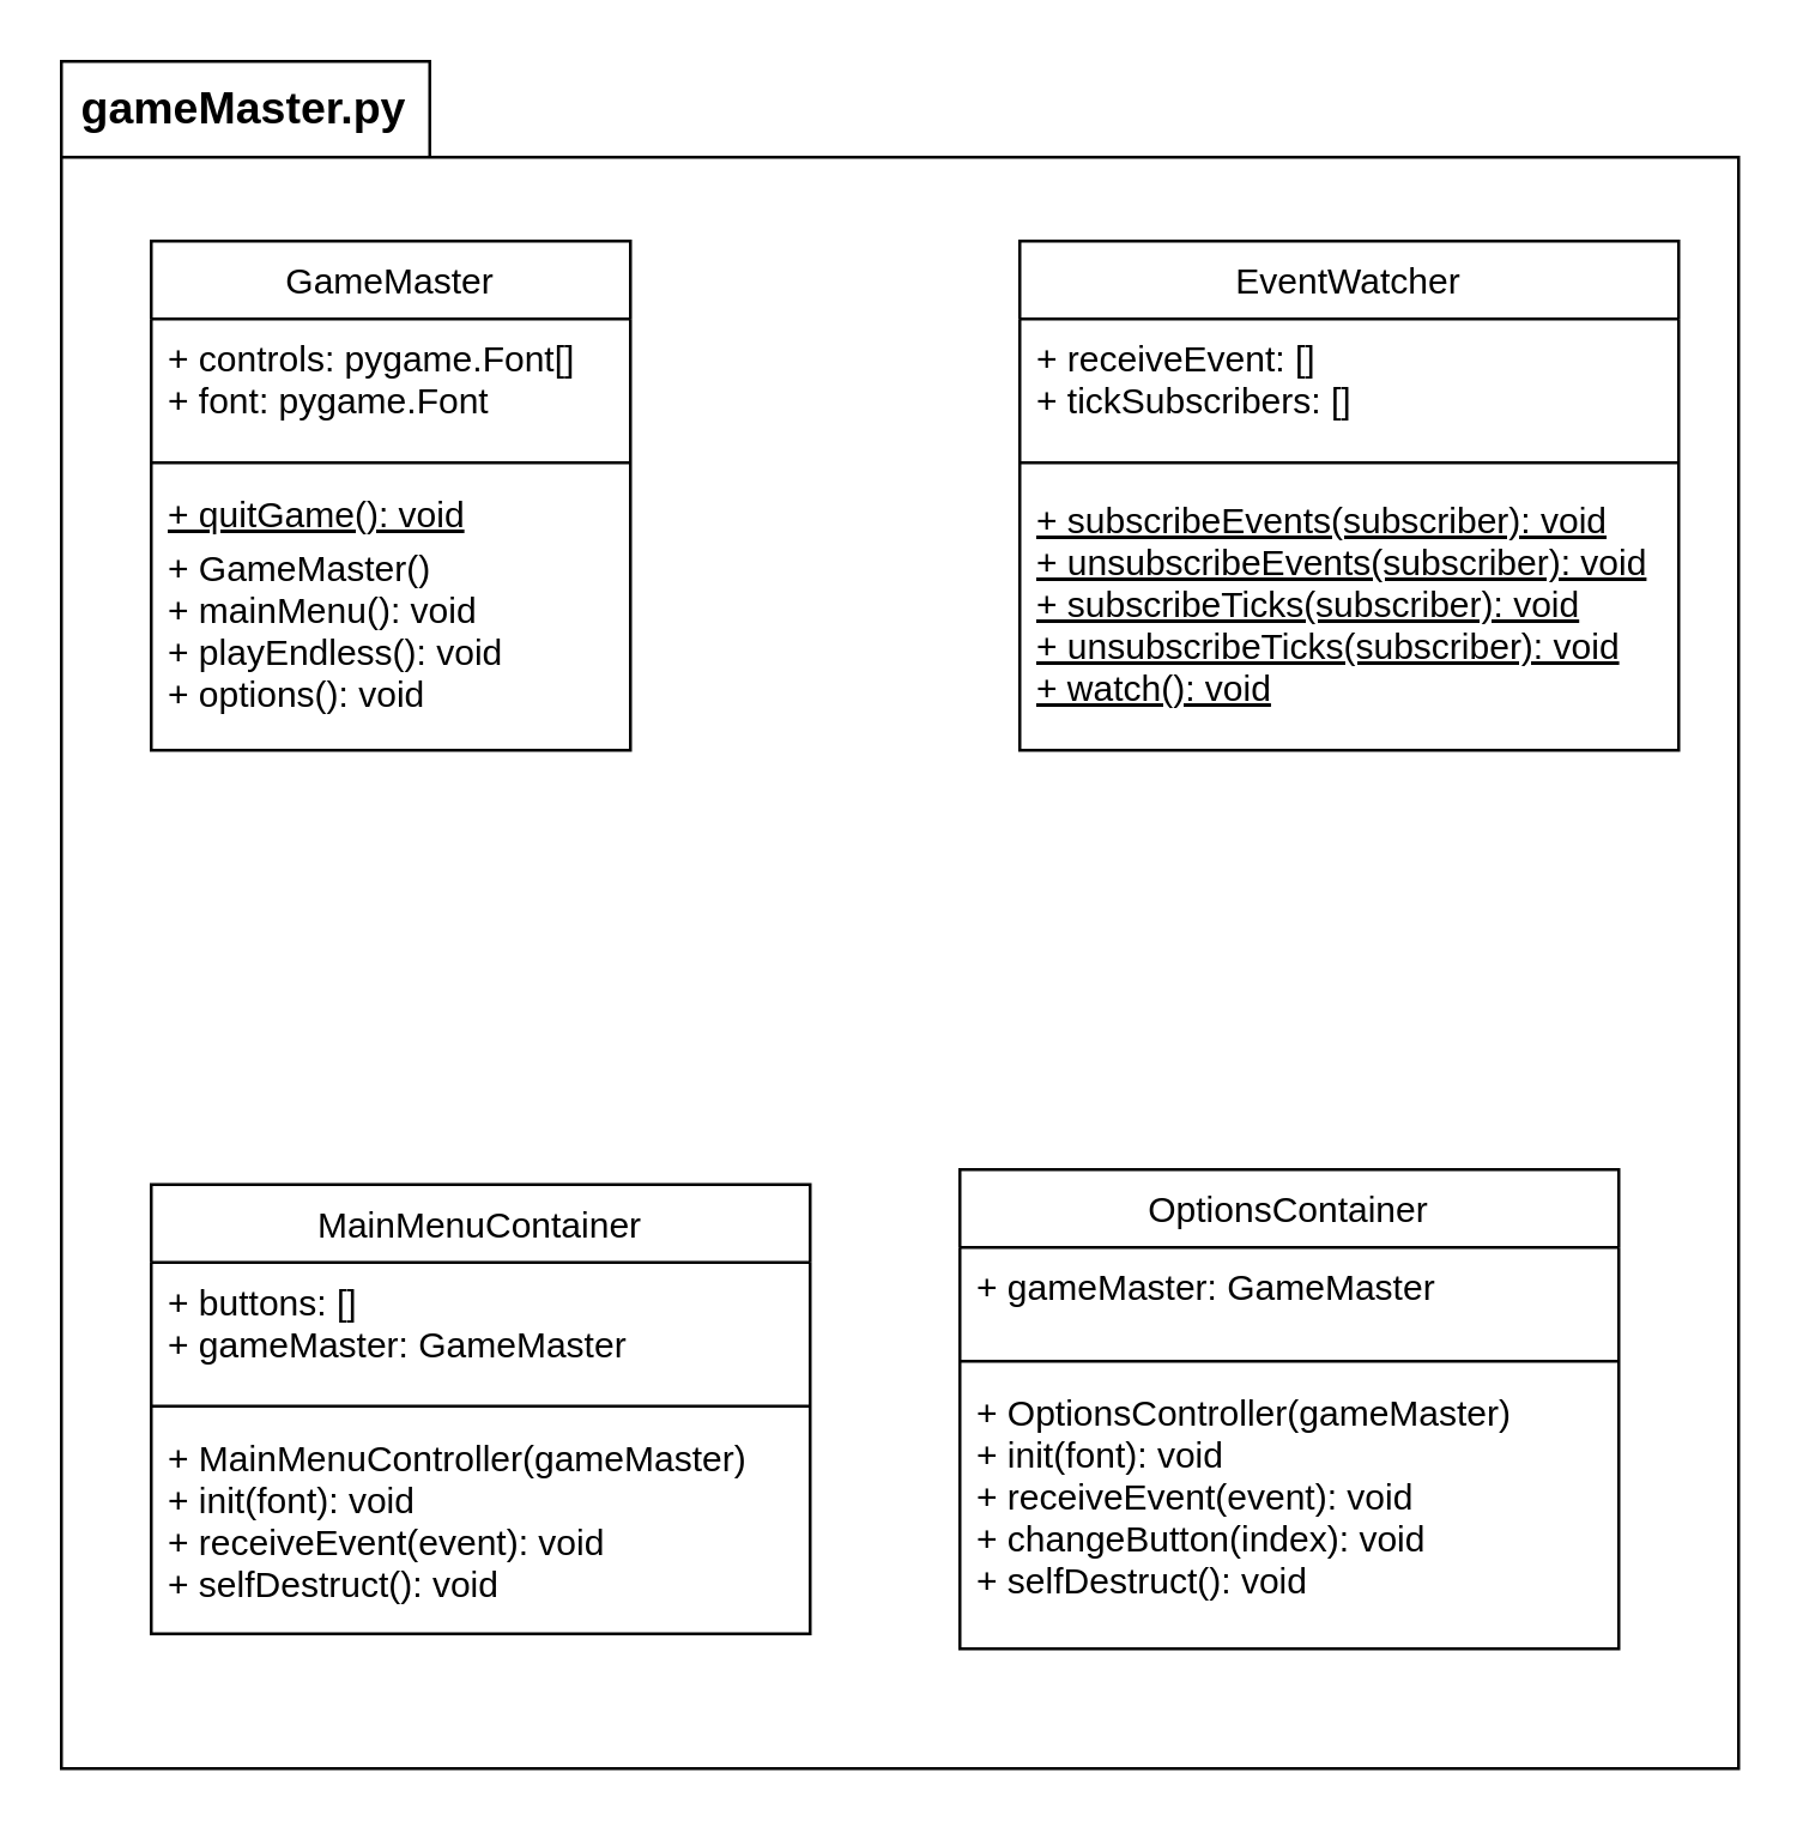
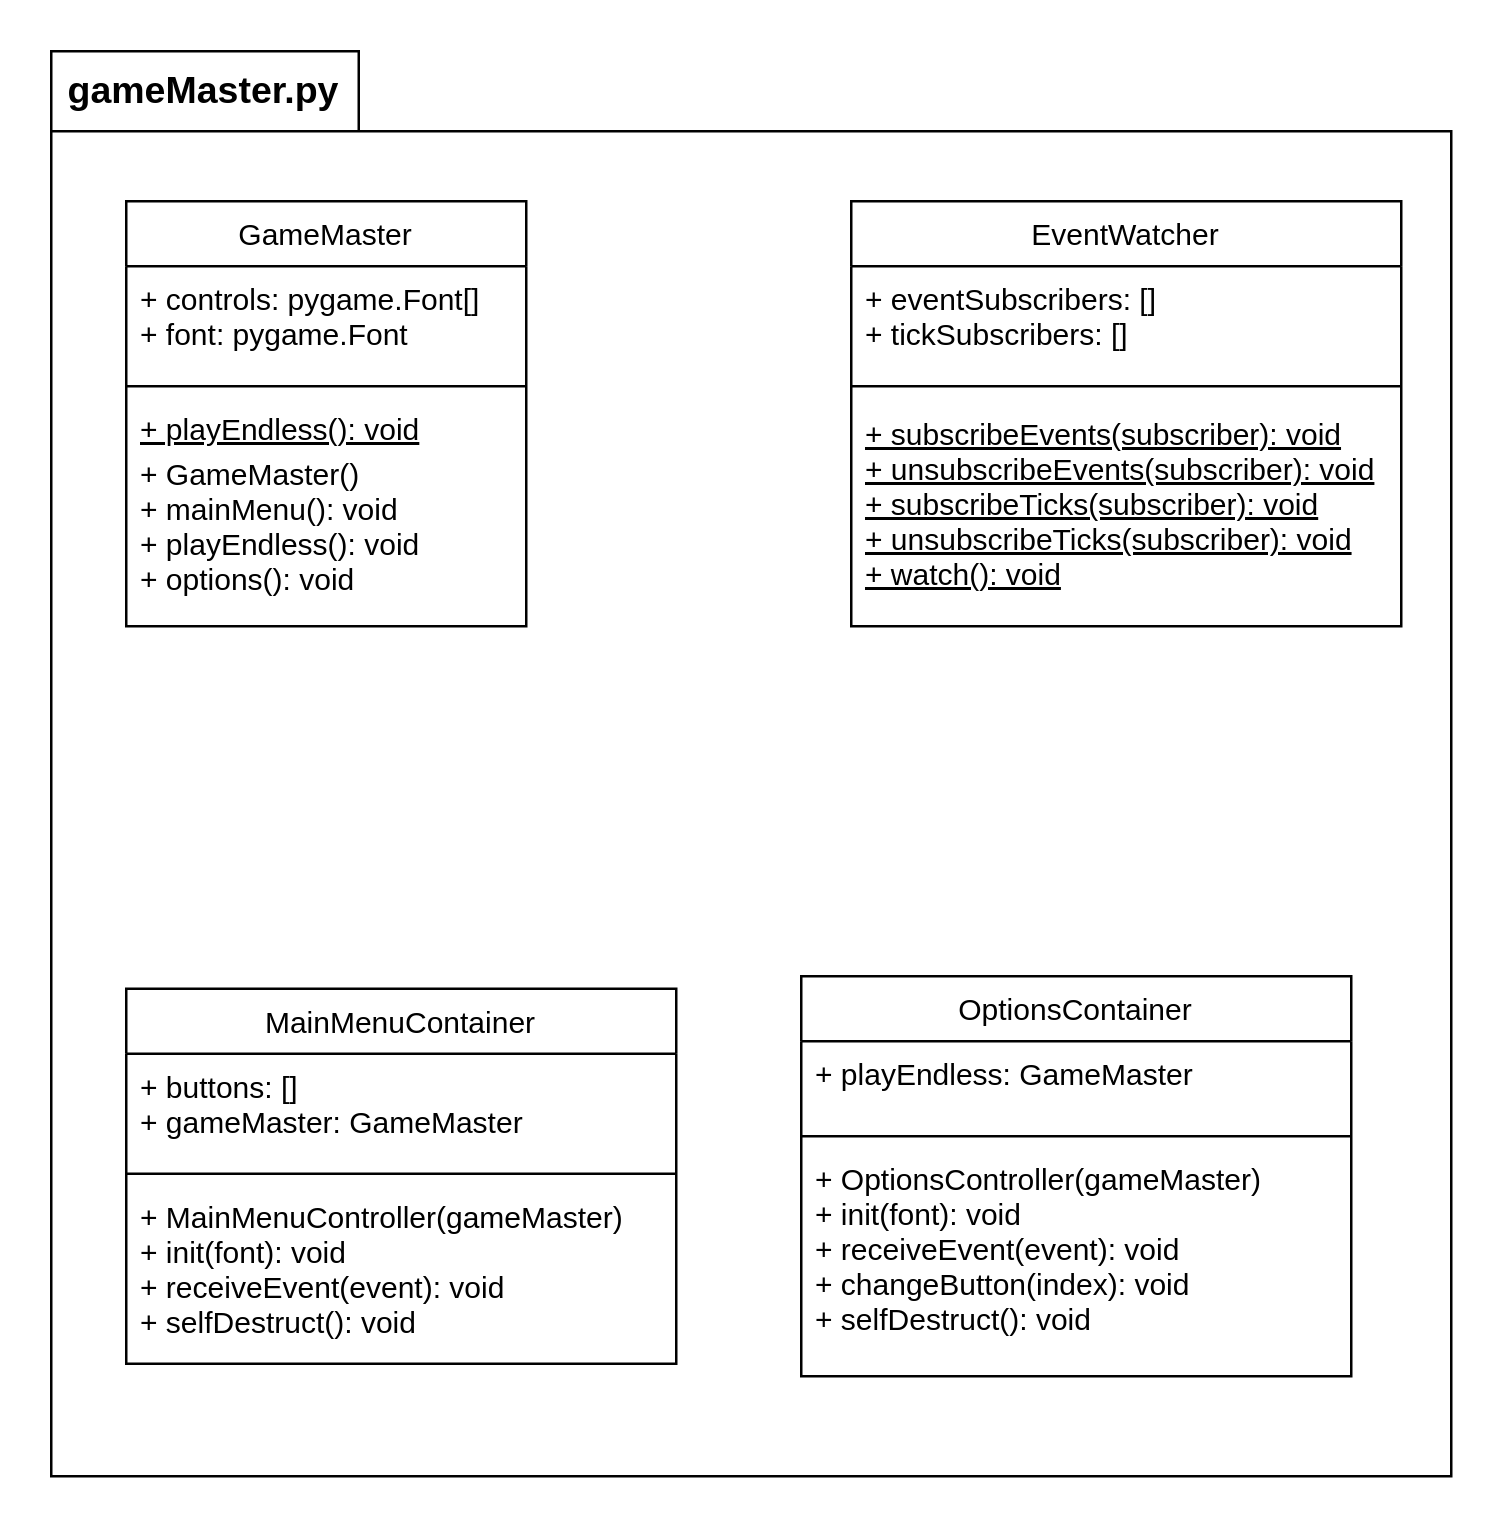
- <mxCell id="18" value="+ receiveEvent: []&#10;+ tickSubscribers: []" style="text;align=left;verticalAlign=top;spacingLeft=4;spacingRight=4;overflow=hidden;rotatable=0;points=[[0,0.5],[1,0.5]];portConstraint=eastwest;" parent="17" vertex="1"><mxGeometry y="26" width="220" height="44" as="geometry" /></mxCell>
+ <mxCell id="18" value="+ eventSubscribers: []&#10;+ tickSubscribers: []" style="text;align=left;verticalAlign=top;spacingLeft=4;spacingRight=4;overflow=hidden;rotatable=0;points=[[0,0.5],[1,0.5]];portConstraint=eastwest;" parent="17" vertex="1"><mxGeometry y="26" width="220" height="44" as="geometry" /></mxCell>
- <mxCell id="8" value="+ quitGame(): void" style="text;align=left;verticalAlign=top;spacingLeft=4;spacingRight=4;overflow=hidden;rotatable=0;points=[[0,0.5],[1,0.5]];portConstraint=eastwest;fontStyle=4" parent="5" vertex="1"><mxGeometry y="78" width="160" height="18" as="geometry" /></mxCell>
+ <mxCell id="8" value="+ playEndless(): void" style="text;align=left;verticalAlign=top;spacingLeft=4;spacingRight=4;overflow=hidden;rotatable=0;points=[[0,0.5],[1,0.5]];portConstraint=eastwest;fontStyle=4" parent="5" vertex="1"><mxGeometry y="78" width="160" height="18" as="geometry" /></mxCell>
- <mxCell id="14" value="+ gameMaster: GameMaster" style="text;align=left;verticalAlign=top;spacingLeft=4;spacingRight=4;overflow=hidden;rotatable=0;points=[[0,0.5],[1,0.5]];portConstraint=eastwest;" vertex="1" parent="13"><mxGeometry y="26" width="220" height="34" as="geometry" /></mxCell>
+ <mxCell id="14" value="+ playEndless: GameMaster" style="text;align=left;verticalAlign=top;spacingLeft=4;spacingRight=4;overflow=hidden;rotatable=0;points=[[0,0.5],[1,0.5]];portConstraint=eastwest;" vertex="1" parent="13"><mxGeometry y="26" width="220" height="34" as="geometry" /></mxCell>
